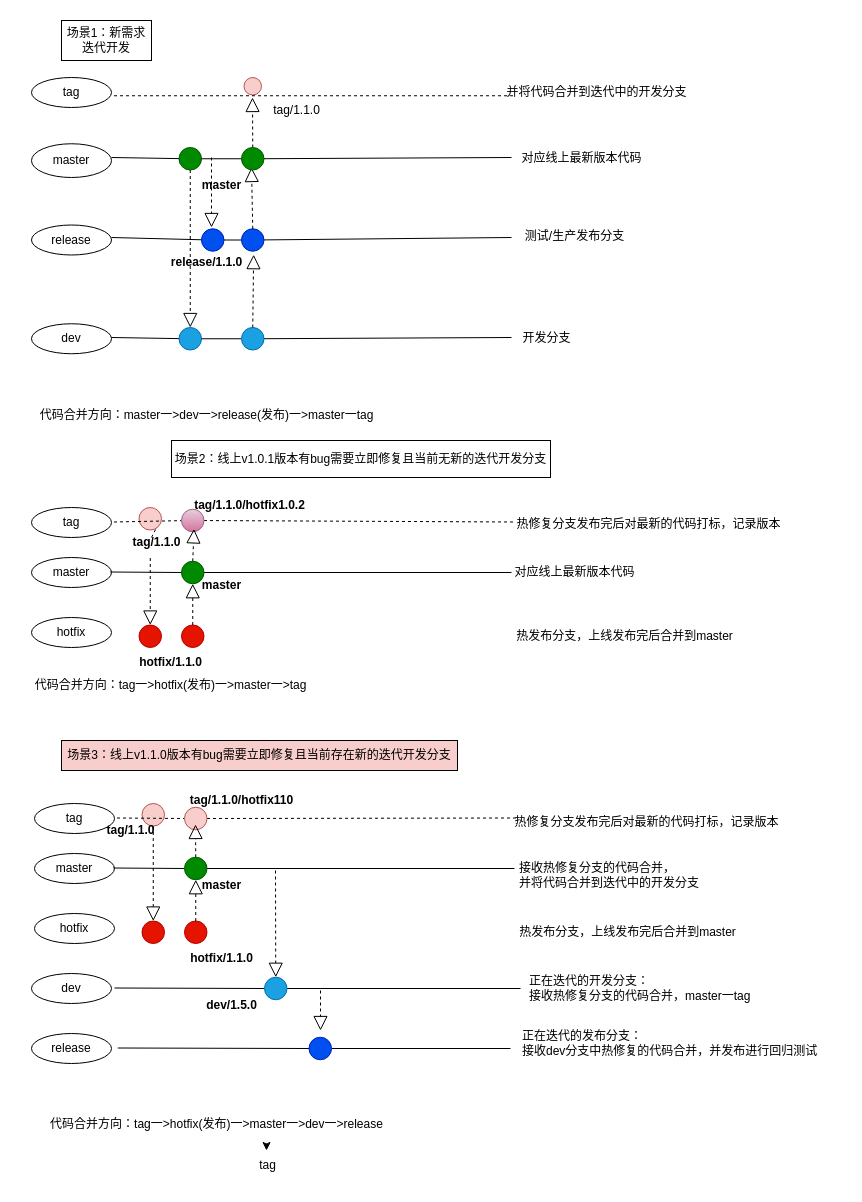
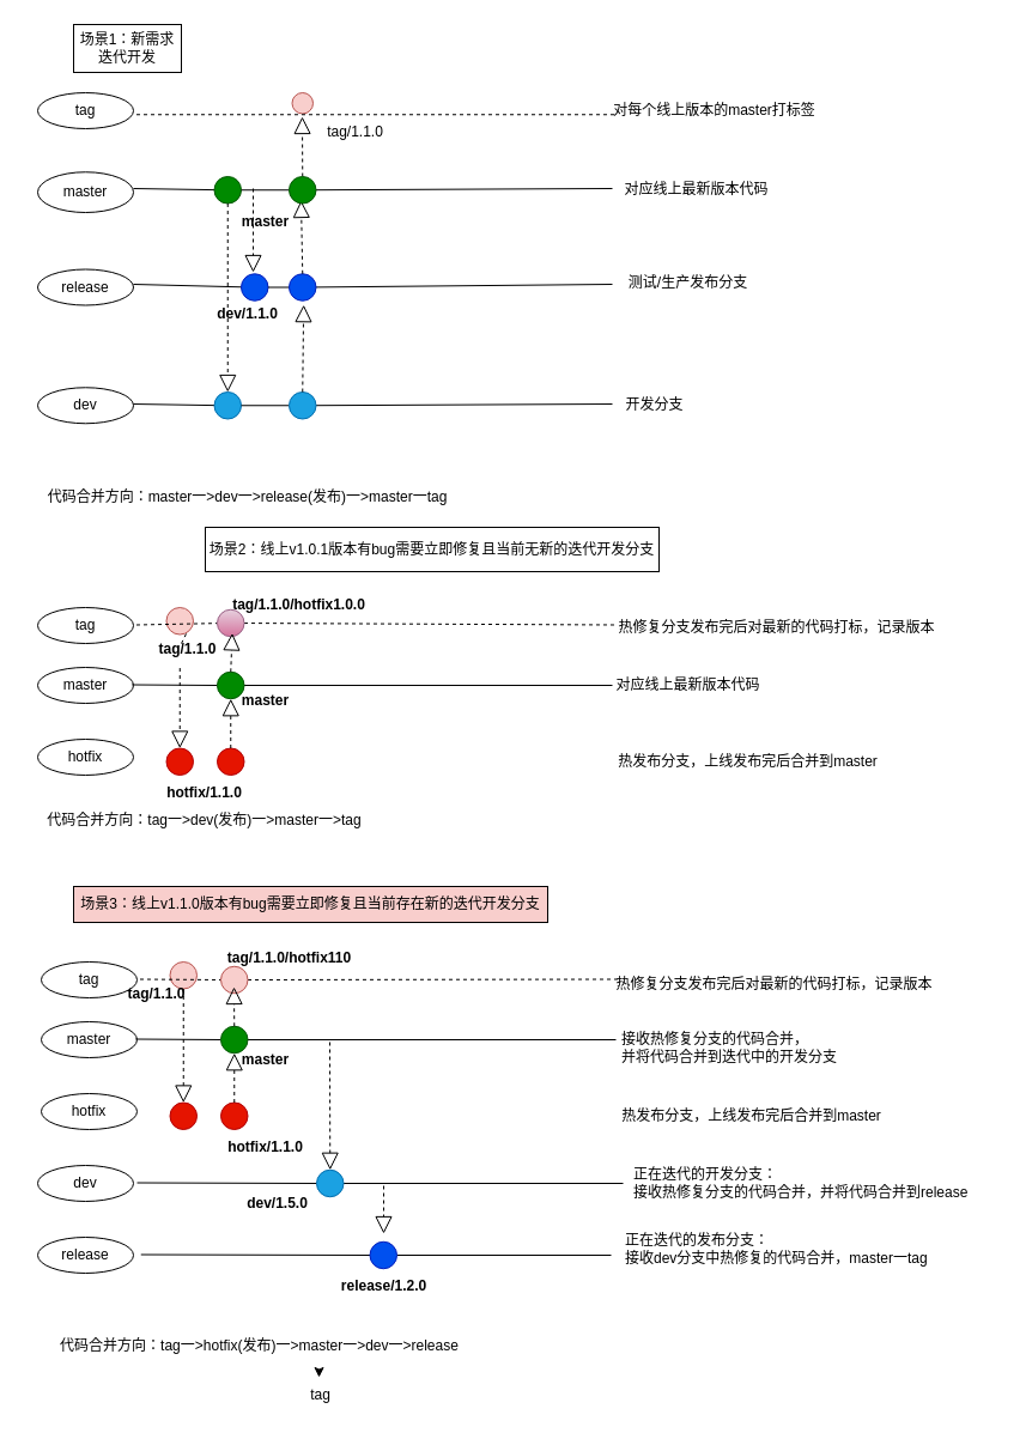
- <mxCell id="26" value="并将代码合并到迭代中的开发分支" style="text;html=1;align=center;verticalAlign=middle;resizable=0;points=[];autosize=1;strokeColor=none;fillColor=none;" parent="1" vertex="1"><mxGeometry x="501" y="77" width="190" height="30" as="geometry" /></mxCell>
+ <mxCell id="26" value="对每个线上版本的master打标签" style="text;html=1;align=center;verticalAlign=middle;resizable=0;points=[];autosize=1;strokeColor=none;fillColor=none;" parent="1" vertex="1"><mxGeometry x="501" y="77" width="190" height="30" as="geometry" /></mxCell>
- <mxCell id="18" value="release/1.1.0" style="text;html=1;align=center;verticalAlign=middle;resizable=0;points=[];autosize=1;strokeColor=none;fillColor=none;fontStyle=1" parent="1" vertex="1"><mxGeometry x="161" y="247" width="90" height="30" as="geometry" /></mxCell>
+ <mxCell id="18" value="dev/1.1.0" style="text;html=1;align=center;verticalAlign=middle;resizable=0;points=[];autosize=1;strokeColor=none;fillColor=none;fontStyle=1" parent="1" vertex="1"><mxGeometry x="161" y="247" width="90" height="30" as="geometry" /></mxCell>
- <mxCell id="57" value="tag/1.1.0/hotfix1.0.2" style="text;html=1;align=center;verticalAlign=middle;resizable=0;points=[];autosize=1;strokeColor=none;fillColor=none;fontStyle=1" parent="1" vertex="1"><mxGeometry x="184" y="490" width="130" height="30" as="geometry" /></mxCell>
+ <mxCell id="57" value="tag/1.1.0/hotfix1.0.0" style="text;html=1;align=center;verticalAlign=middle;resizable=0;points=[];autosize=1;strokeColor=none;fillColor=none;fontStyle=1" parent="1" vertex="1"><mxGeometry x="184" y="490" width="130" height="30" as="geometry" /></mxCell>
- <mxCell id="81" value="代码合并方向：tag一&amp;gt;hotfix(发布)一&amp;gt;master一&amp;gt;tag" style="text;html=1;align=center;verticalAlign=middle;resizable=0;points=[];autosize=1;strokeColor=none;fillColor=none;" parent="1" vertex="1"><mxGeometry x="20" y="670" width="300" height="30" as="geometry" /></mxCell>
+ <mxCell id="81" value="代码合并方向：tag一&amp;gt;dev(发布)一&amp;gt;master一&amp;gt;tag" style="text;html=1;align=center;verticalAlign=middle;resizable=0;points=[];autosize=1;strokeColor=none;fillColor=none;" parent="1" vertex="1"><mxGeometry x="20" y="670" width="300" height="30" as="geometry" /></mxCell>
- <mxCell id="94" value="正在迭代的开发分支：&lt;br&gt;接收热修复分支的代码合并，master一tag" style="text;html=1;align=left;verticalAlign=middle;resizable=0;points=[];autosize=1;strokeColor=none;fillColor=none;" parent="1" vertex="1"><mxGeometry x="526.5" y="968" width="300" height="40" as="geometry" /></mxCell>
+ <mxCell id="94" value="正在迭代的开发分支：&lt;br&gt;接收热修复分支的代码合并，并将代码合并到release" style="text;html=1;align=left;verticalAlign=middle;resizable=0;points=[];autosize=1;strokeColor=none;fillColor=none;" parent="1" vertex="1"><mxGeometry x="526.5" y="968" width="300" height="40" as="geometry" /></mxCell>
- <mxCell id="95" value="正在迭代的发布分支：&lt;br&gt;接收dev分支中热修复的代码合并，并发布进行回归测试" style="text;html=1;align=left;verticalAlign=middle;resizable=0;points=[];autosize=1;strokeColor=none;fillColor=none;" parent="1" vertex="1"><mxGeometry x="520" y="1023" width="320" height="40" as="geometry" /></mxCell>
+ <mxCell id="95" value="正在迭代的发布分支：&lt;br&gt;接收dev分支中热修复的代码合并，master一tag" style="text;html=1;align=left;verticalAlign=middle;resizable=0;points=[];autosize=1;strokeColor=none;fillColor=none;" parent="1" vertex="1"><mxGeometry x="520" y="1023" width="320" height="40" as="geometry" /></mxCell>
+ <mxCell id="93" value="release/1.2.0" style="text;html=1;align=center;verticalAlign=middle;resizable=0;points=[];autosize=1;strokeColor=none;fillColor=none;fontStyle=1" parent="1" vertex="1"><mxGeometry x="274.75" y="1059.25" width="90" height="30" as="geometry" /></mxCell>
